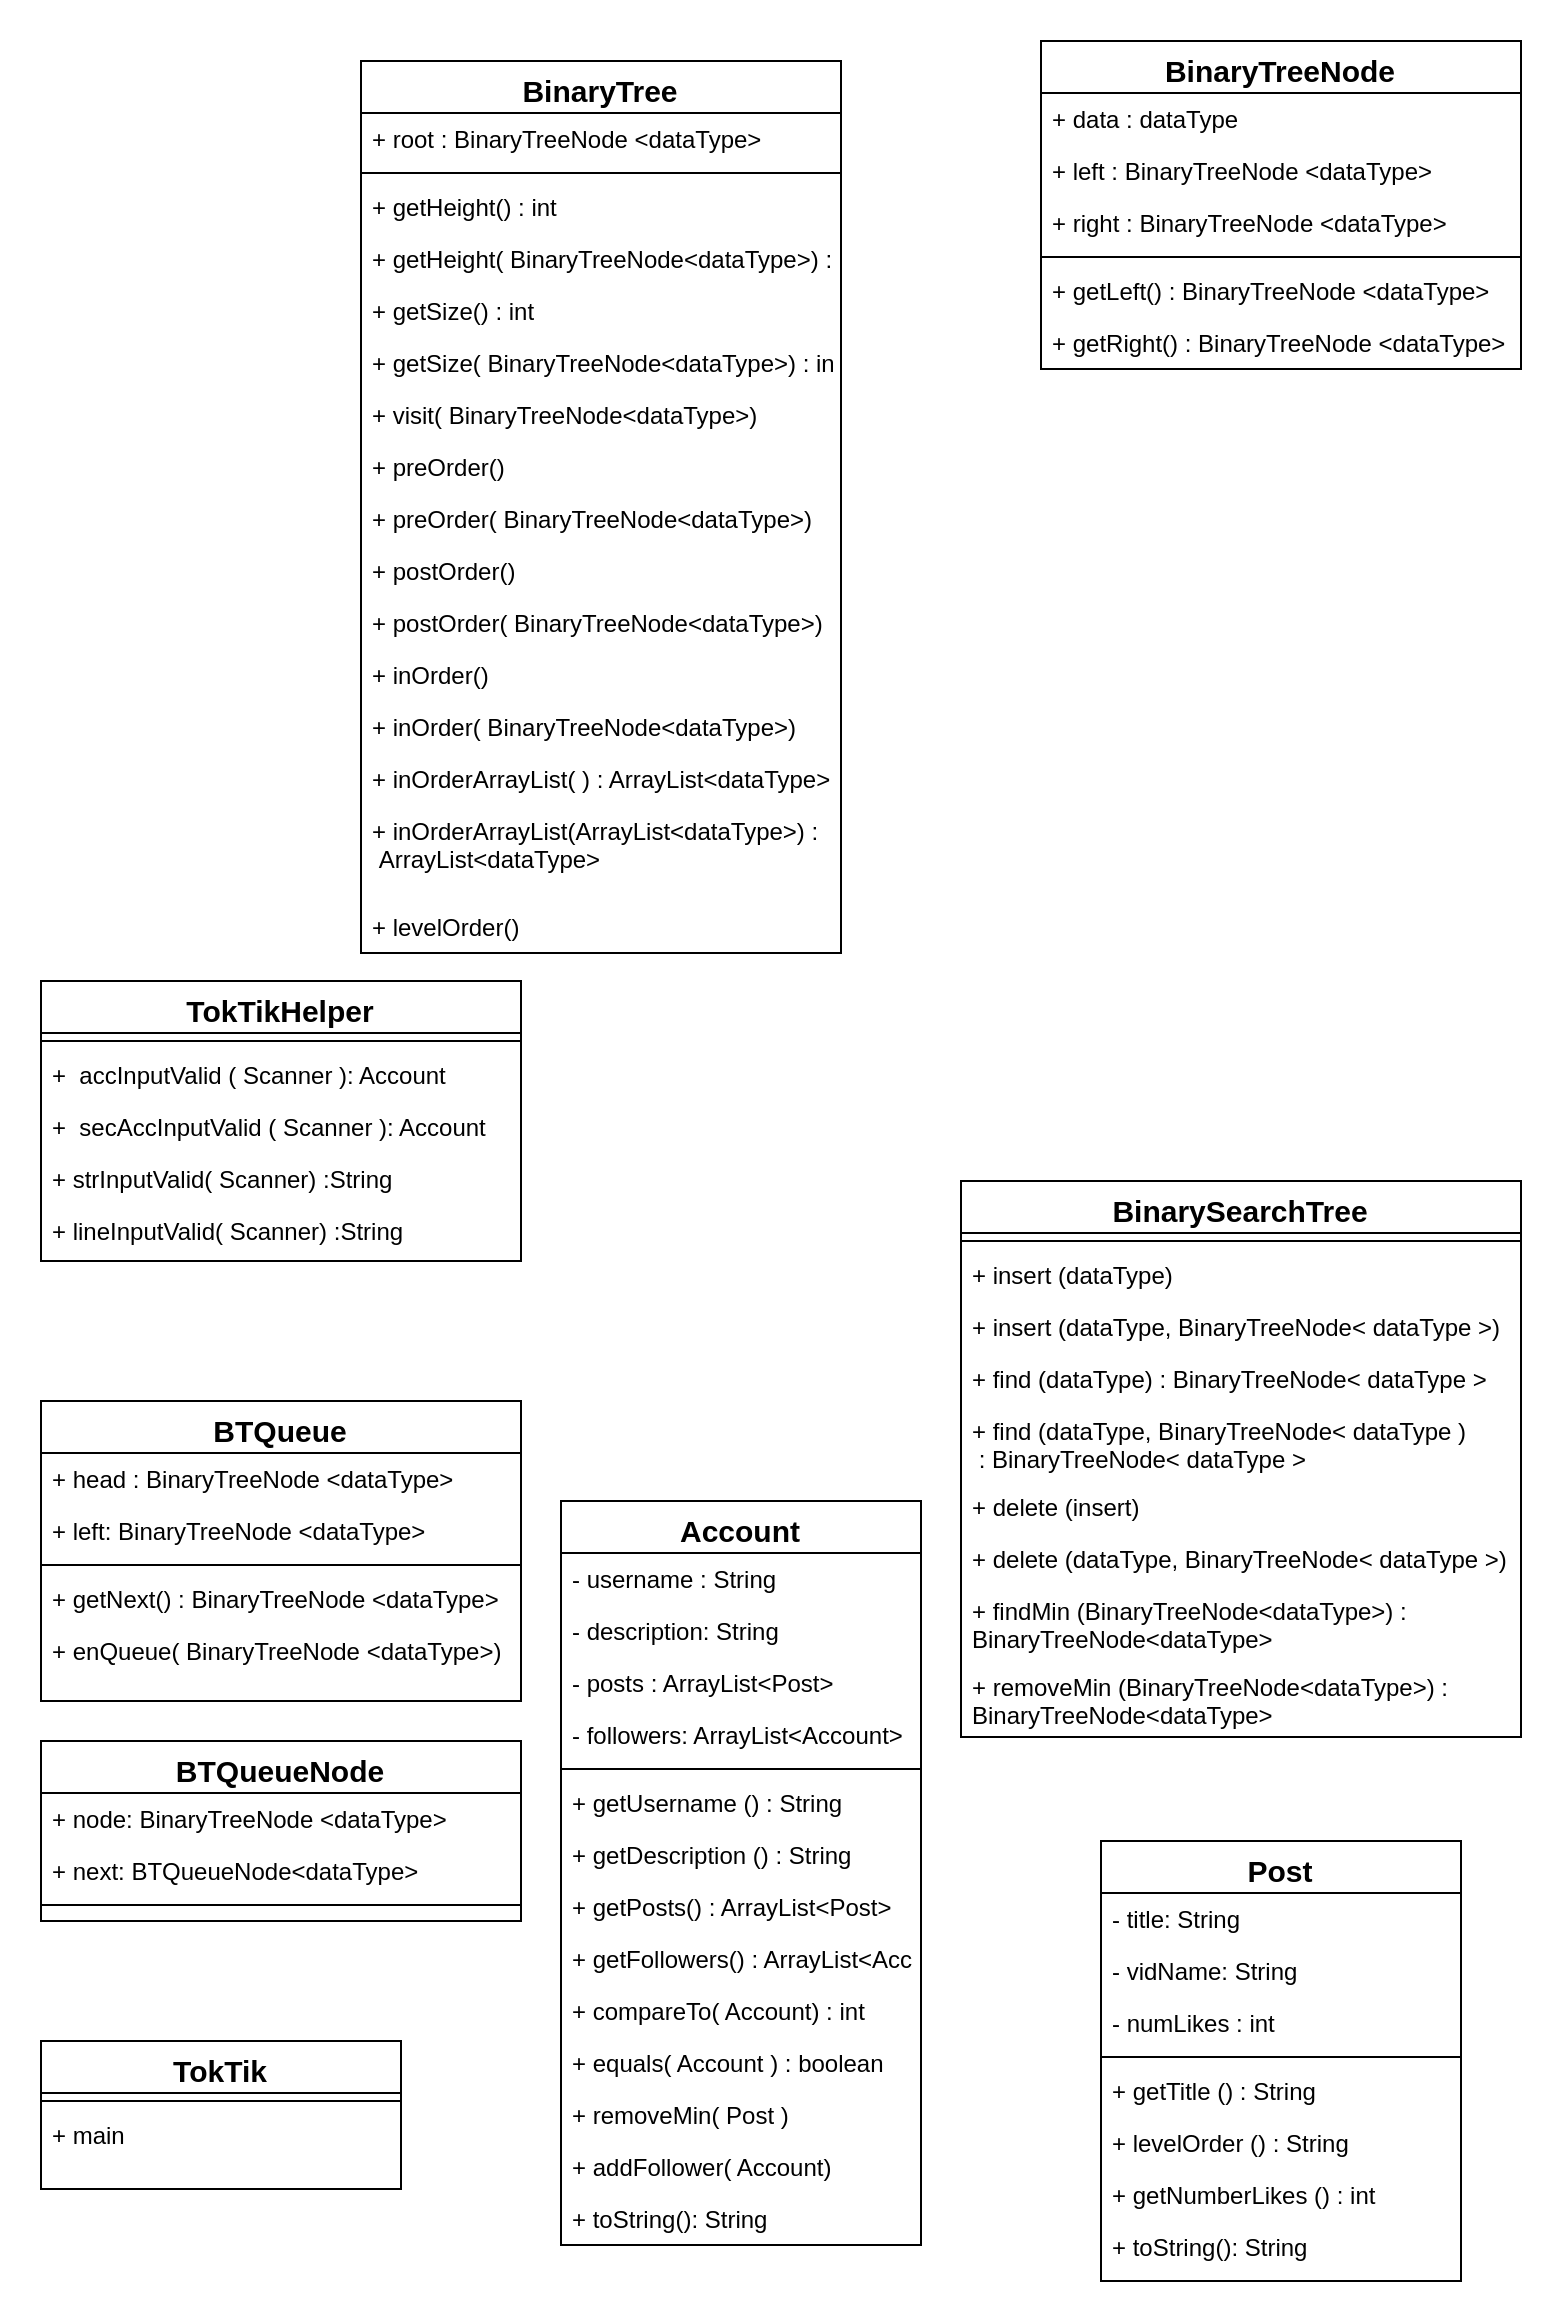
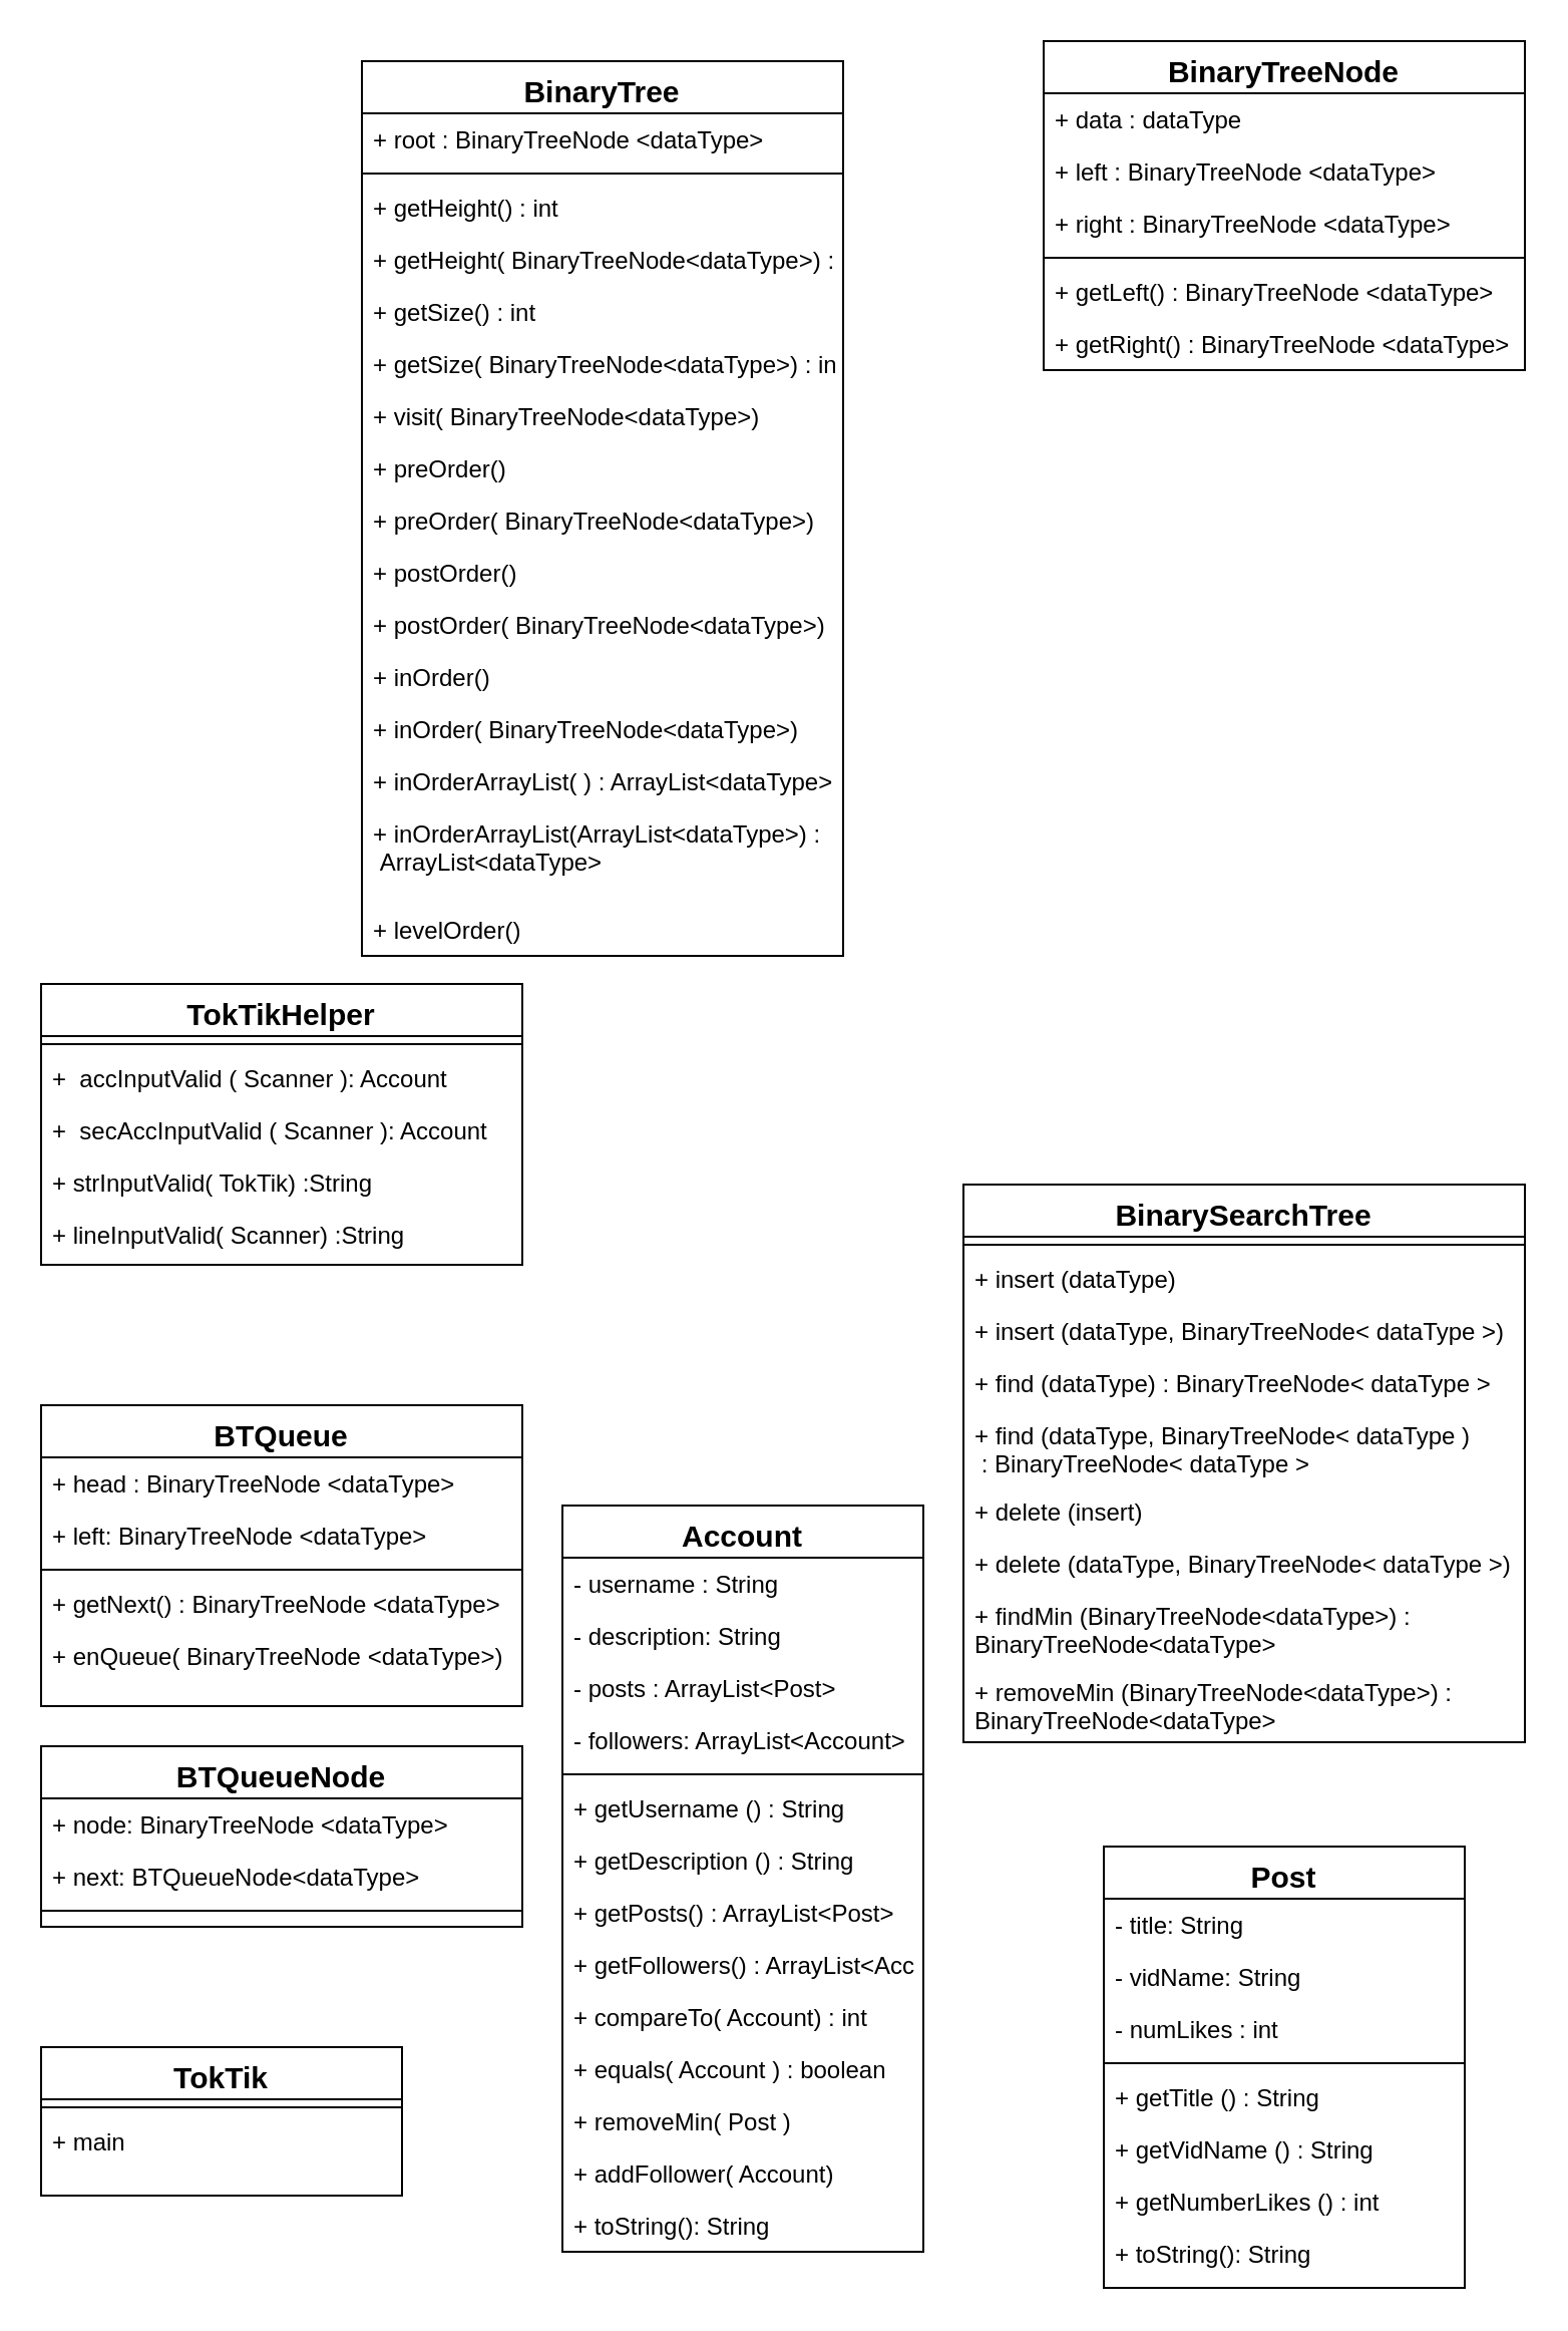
- <mxCell id="60" value="+ strInputValid( Scanner) :String" style="text;align=left;verticalAlign=top;spacingLeft=4;spacingRight=4;overflow=hidden;rotatable=0;points=[[0,0.5],[1,0.5]];portConstraint=eastwest;" parent="56" vertex="1"><mxGeometry y="86" width="240" height="26" as="geometry" /></mxCell>
+ <mxCell id="60" value="+ strInputValid( TokTik) :String" style="text;align=left;verticalAlign=top;spacingLeft=4;spacingRight=4;overflow=hidden;rotatable=0;points=[[0,0.5],[1,0.5]];portConstraint=eastwest;" parent="56" vertex="1"><mxGeometry y="86" width="240" height="26" as="geometry" /></mxCell>
- <mxCell id="50" value="+ levelOrder () : String" style="text;align=left;verticalAlign=top;spacingLeft=4;spacingRight=4;overflow=hidden;rotatable=0;points=[[0,0.5],[1,0.5]];portConstraint=eastwest;" parent="44" vertex="1"><mxGeometry y="138" width="180" height="26" as="geometry" /></mxCell>
+ <mxCell id="50" value="+ getVidName () : String" style="text;align=left;verticalAlign=top;spacingLeft=4;spacingRight=4;overflow=hidden;rotatable=0;points=[[0,0.5],[1,0.5]];portConstraint=eastwest;" parent="44" vertex="1"><mxGeometry y="138" width="180" height="26" as="geometry" /></mxCell>
